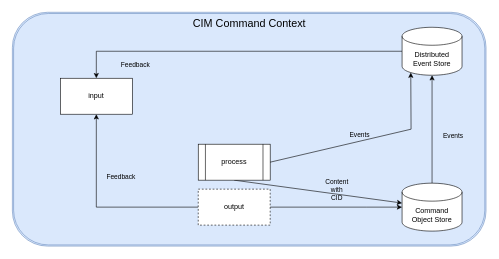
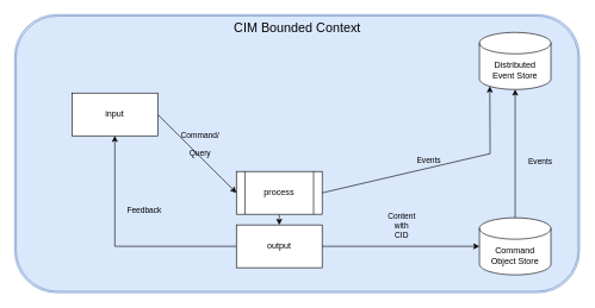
- <mxCell id="2" value="CIM Command Context" style="shape=ext;double=1;rounded=1;html=1;spacingBottom=0;verticalAlign=top;labelBackgroundColor=none;labelBorderColor=none;fillColor=#dae8fc;strokeColor=#6c8ebf;gradientColor=none;glass=0;shadow=0;fontSize=18;" vertex="1" parent="1"><mxGeometry x="20" y="20" width="790" height="390" as="geometry" /></mxCell>
+ <mxCell id="2" value="CIM Bounded Context" style="shape=ext;double=1;rounded=1;html=1;spacingBottom=0;verticalAlign=top;labelBackgroundColor=none;labelBorderColor=none;fillColor=#dae8fc;strokeColor=#6c8ebf;gradientColor=none;glass=0;shadow=0;fontSize=18;" vertex="1" parent="1"><mxGeometry x="20" y="20" width="790" height="390" as="geometry" /></mxCell>
- <mxCell id="8" style="edgeStyle=none;rounded=0;orthogonalLoop=1;jettySize=auto;html=1;exitX=0;exitY=0.5;exitDx=0;exitDy=0;exitPerimeter=0;entryX=0.5;entryY=0;entryDx=0;entryDy=0;" edge="1" parent="1" source="10" target="13"><mxGeometry relative="1" as="geometry"><Array as="points"><mxPoint x="160" y="85" /><mxPoint x="160" y="125" /></Array></mxGeometry></mxCell>
- <mxCell id="9" value="Feedback" style="edgeLabel;html=1;align=center;verticalAlign=middle;resizable=0;points=[];labelBackgroundColor=none;spacingTop=0;spacingBottom=18;noLabel=0;" vertex="1" connectable="0" parent="8"><mxGeometry x="-0.124" y="-3" relative="1" as="geometry"><mxPoint x="-203" y="33" as="offset" /></mxGeometry></mxCell>
+ <mxCell id="11" style="edgeStyle=none;rounded=0;orthogonalLoop=1;jettySize=auto;html=1;exitX=1;exitY=0.5;exitDx=0;exitDy=0;entryX=0;entryY=0.5;entryDx=0;entryDy=0;" edge="1" parent="1" source="13" target="7"><mxGeometry relative="1" as="geometry" /></mxCell>
+ <mxCell id="12" value="&lt;div&gt;Command/&lt;br&gt;&lt;br&gt;&lt;/div&gt;&lt;div&gt;Query&lt;/div&gt;" style="edgeLabel;html=1;align=center;verticalAlign=middle;resizable=0;points=[];labelBackgroundColor=none;" vertex="1" connectable="0" parent="11"><mxGeometry x="-0.236" y="-2" relative="1" as="geometry"><mxPoint x="18" y="-2" as="offset" /></mxGeometry></mxCell>
- <mxCell id="6" style="edgeStyle=none;rounded=0;orthogonalLoop=1;jettySize=auto;html=1;exitX=0.5;exitY=1;exitDx=0;exitDy=0;" edge="1" parent="1" source="7" target="5"><mxGeometry relative="1" as="geometry" /></mxCell>
+ <mxCell id="6" style="edgeStyle=none;rounded=0;orthogonalLoop=1;jettySize=auto;html=1;exitX=0.5;exitY=1;exitDx=0;exitDy=0;entryX=0.5;entryY=0;entryDx=0;entryDy=0;" edge="1" parent="1" source="7" target="16"><mxGeometry relative="1" as="geometry" /></mxCell>
- <mxCell id="16" value="output" style="rounded=0;whiteSpace=wrap;html=1;dashed=1;" vertex="1" parent="1"><mxGeometry x="330" y="315" width="120" height="60" as="geometry" /></mxCell>
+ <mxCell id="16" value="output" style="rounded=0;whiteSpace=wrap;html=1;" vertex="1" parent="1"><mxGeometry x="330" y="315" width="120" height="60" as="geometry" /></mxCell>
